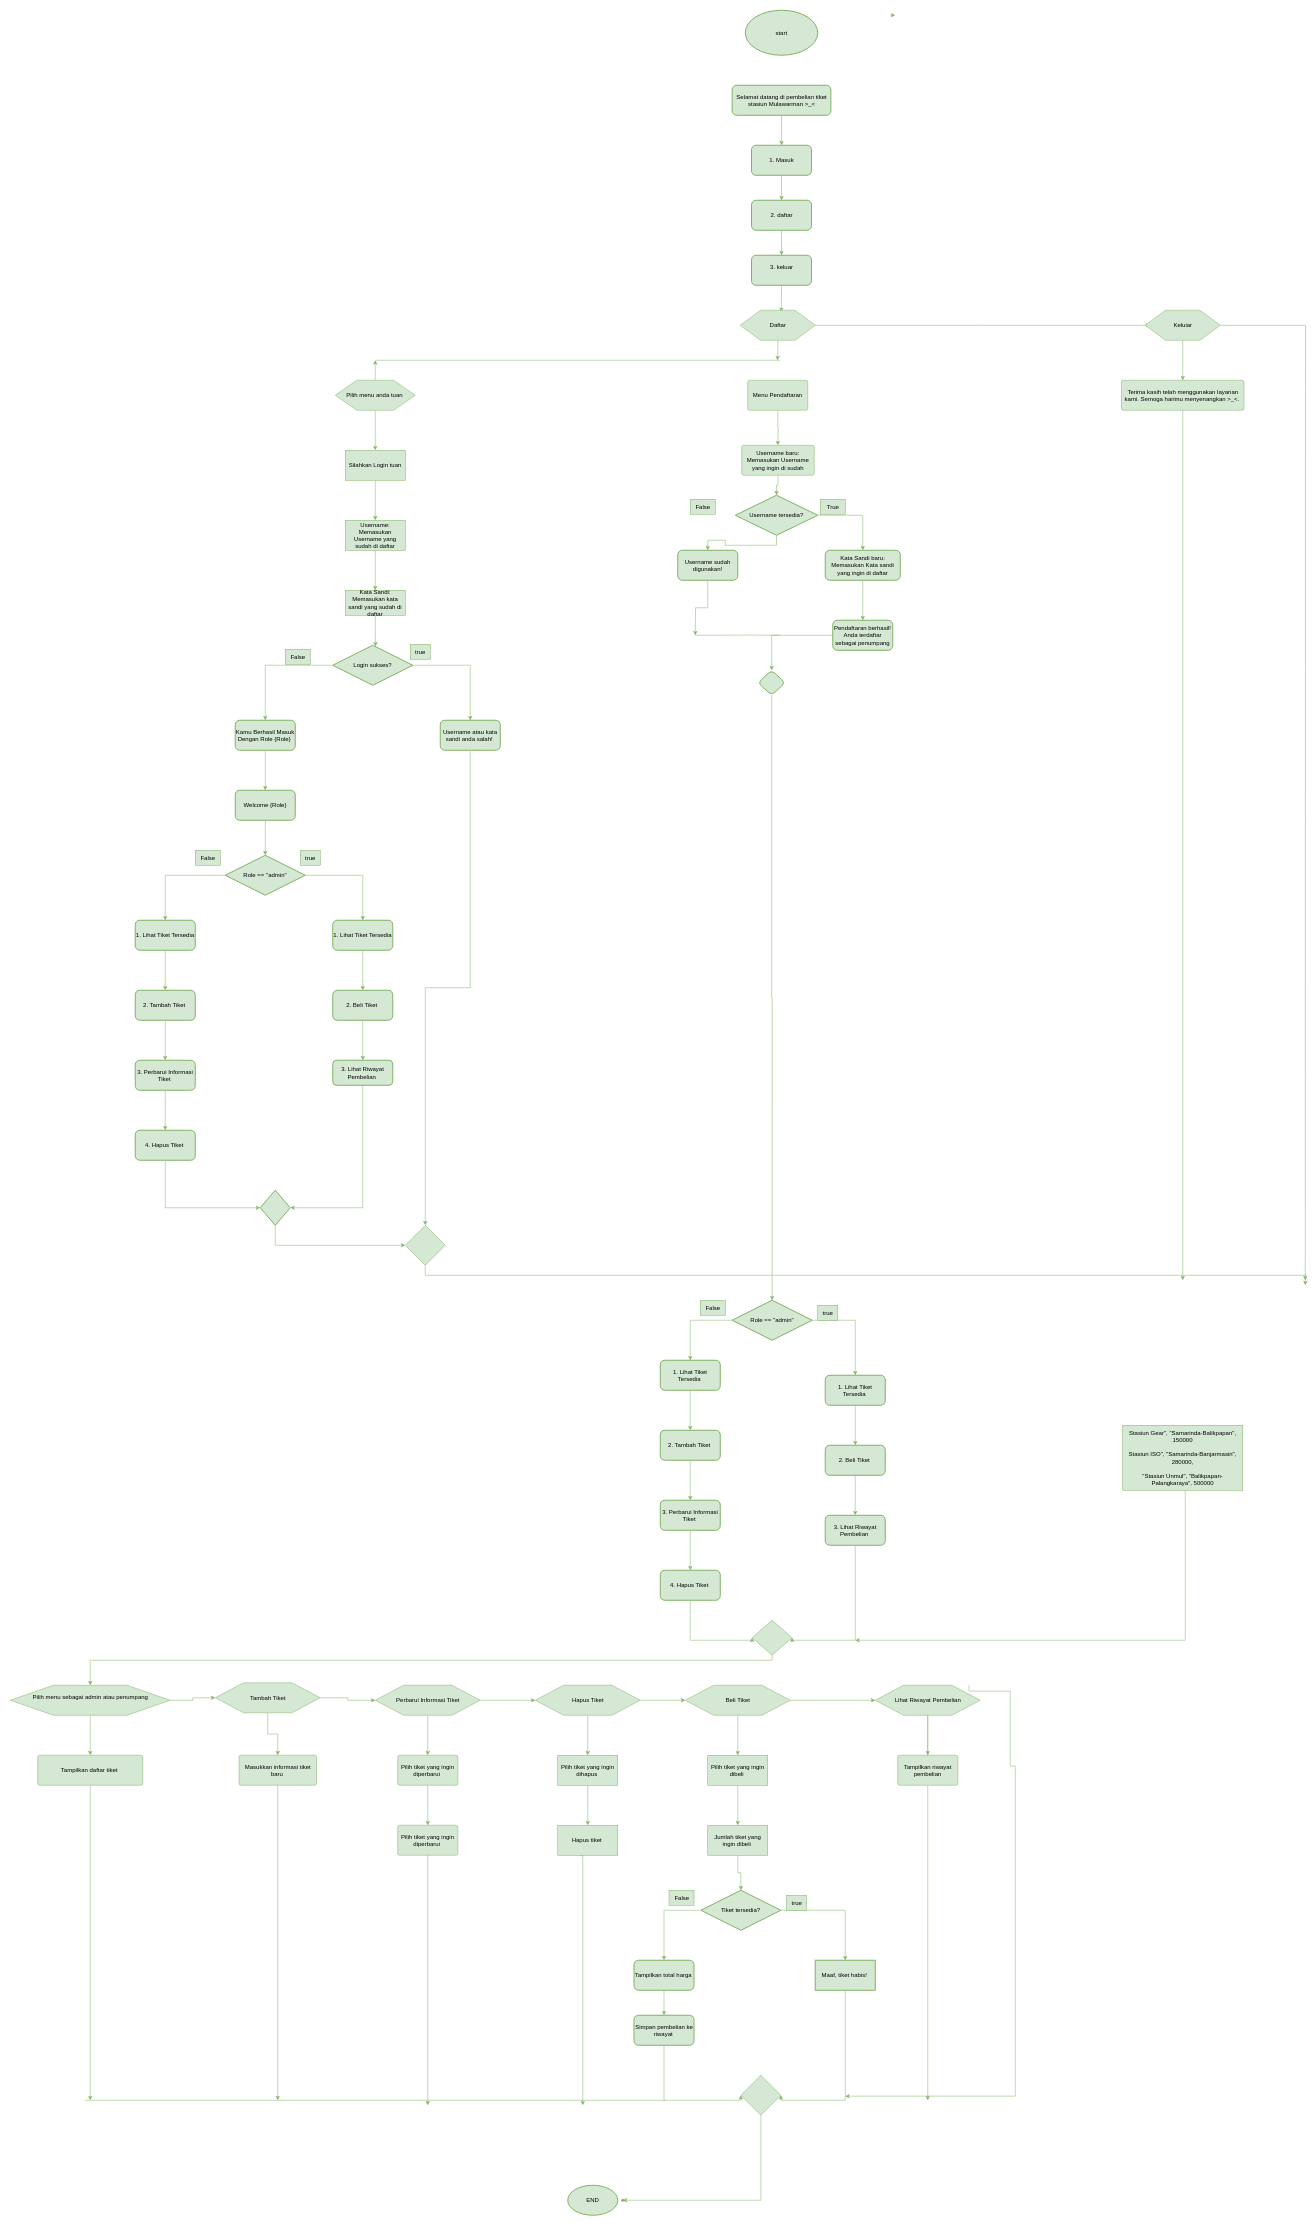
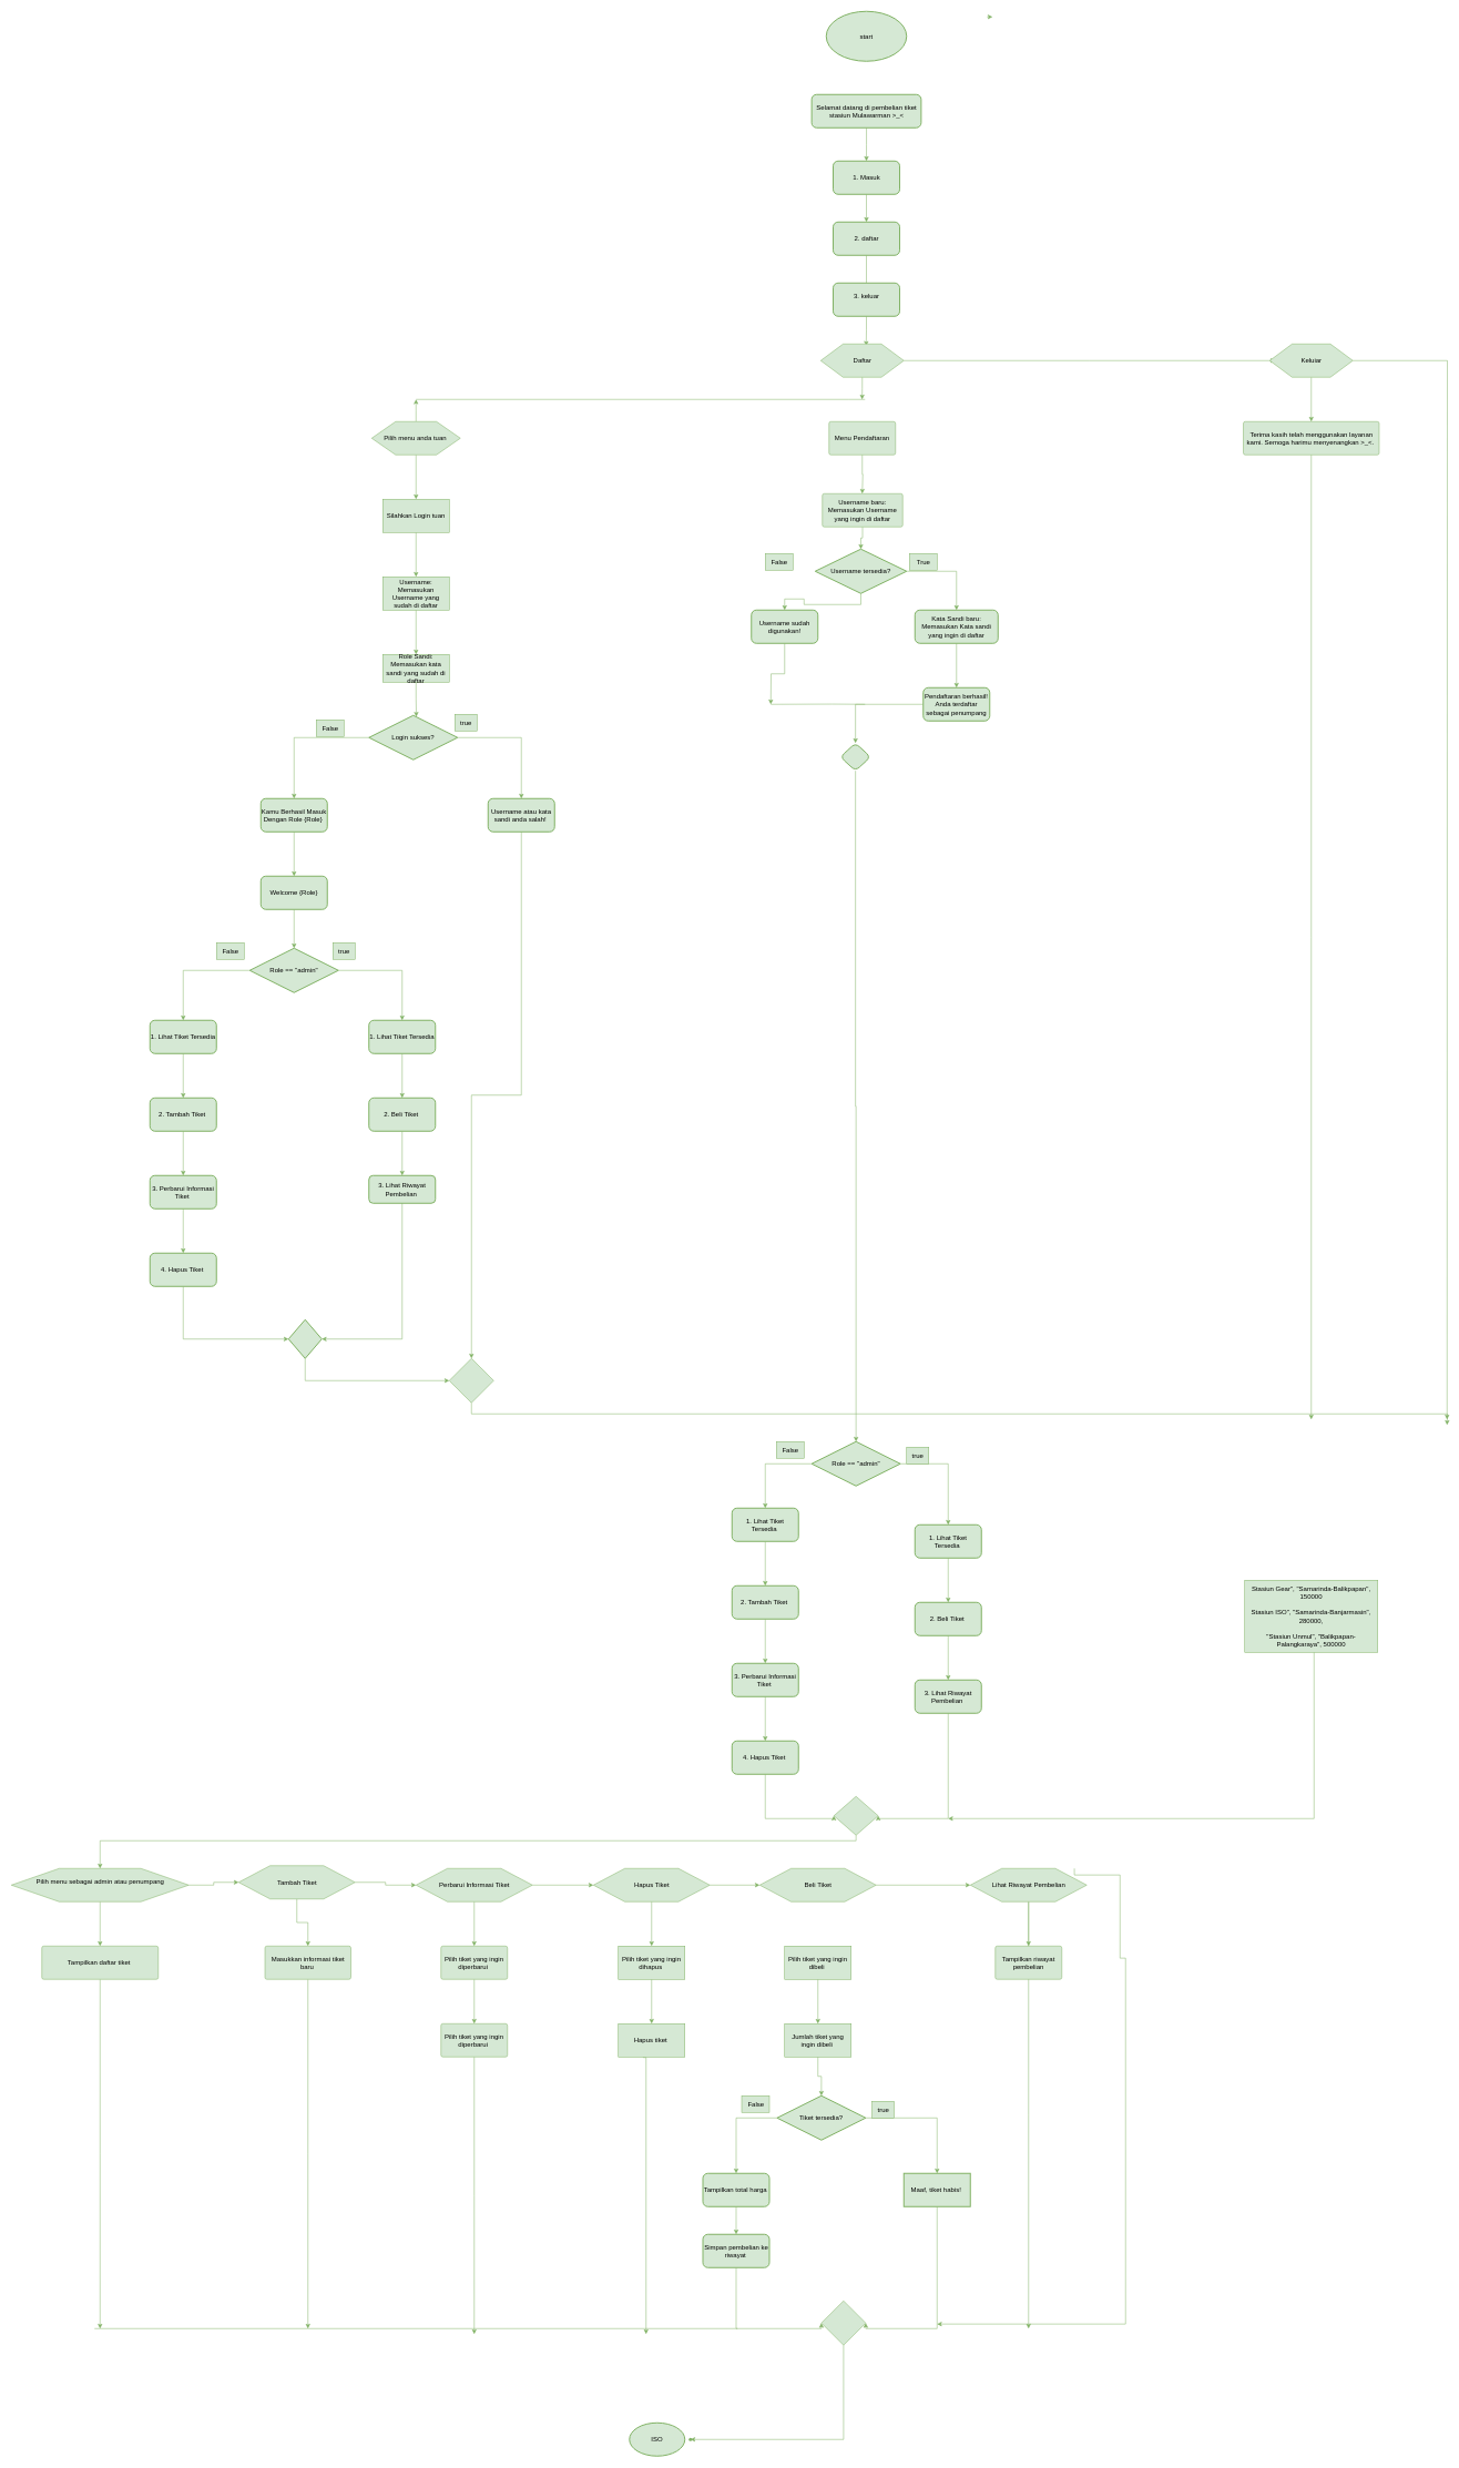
- <mxCell id="8" value="" style="edgeStyle=orthogonalEdgeStyle;rounded=0;orthogonalLoop=1;jettySize=auto;html=1;fillColor=#d5e8d4;strokeColor=#82b366;" edge="1" parent="1" source="9" target="11"><mxGeometry relative="1" as="geometry" /></mxCell>
+ <mxCell id="8" value="" style="edgeStyle=orthogonalEdgeStyle;rounded=0;orthogonalLoop=1;jettySize=auto;html=1;fillColor=#d5e8d4;strokeColor=#82b366;endArrow=none;" edge="1" parent="1" source="9" target="11"><mxGeometry relative="1" as="geometry" /></mxCell>
- <mxCell id="18" value="Username baru: Memasukan Username yang ingin di sudah" style="whiteSpace=wrap;html=1;rounded=1;arcSize=6;fillColor=#d5e8d4;strokeColor=#82b366;" vertex="1" parent="1"><mxGeometry x="1483" y="890" width="145" height="60" as="geometry" /></mxCell>
+ <mxCell id="18" value="Username baru: Memasukan Username yang ingin di daftar" style="whiteSpace=wrap;html=1;rounded=1;arcSize=6;fillColor=#d5e8d4;strokeColor=#82b366;" vertex="1" parent="1"><mxGeometry x="1483" y="890" width="145" height="60" as="geometry" /></mxCell>
- <mxCell id="46" value="Kata Sandi: Memasukan kata sandi yang sudah di daftar" style="whiteSpace=wrap;html=1;arcSize=6;fillColor=#d5e8d4;strokeColor=#82b366;" vertex="1" parent="1"><mxGeometry x="690" y="1180" width="120" height="50" as="geometry" /></mxCell>
+ <mxCell id="46" value="Role Sandi: Memasukan kata sandi yang sudah di daftar" style="whiteSpace=wrap;html=1;arcSize=6;fillColor=#d5e8d4;strokeColor=#82b366;" vertex="1" parent="1"><mxGeometry x="690" y="1180" width="120" height="50" as="geometry" /></mxCell>
- <mxCell id="118" value="" style="edgeStyle=orthogonalEdgeStyle;rounded=0;orthogonalLoop=1;jettySize=auto;html=1;fillColor=#d5e8d4;strokeColor=#82b366;" edge="1" parent="1" source="119" target="134"><mxGeometry relative="1" as="geometry" /></mxCell>
- <mxCell id="154" value="END" style="strokeWidth=2;html=1;shape=mxgraph.flowchart.start_1;whiteSpace=wrap;fillColor=#d5e8d4;strokeColor=#82b366;" vertex="1" parent="1"><mxGeometry x="1135" y="4370" width="100" height="60" as="geometry" /></mxCell>
+ <mxCell id="154" value="ISO" style="strokeWidth=2;html=1;shape=mxgraph.flowchart.start_1;whiteSpace=wrap;fillColor=#d5e8d4;strokeColor=#82b366;" vertex="1" parent="1"><mxGeometry x="1135" y="4370" width="100" height="60" as="geometry" /></mxCell>
